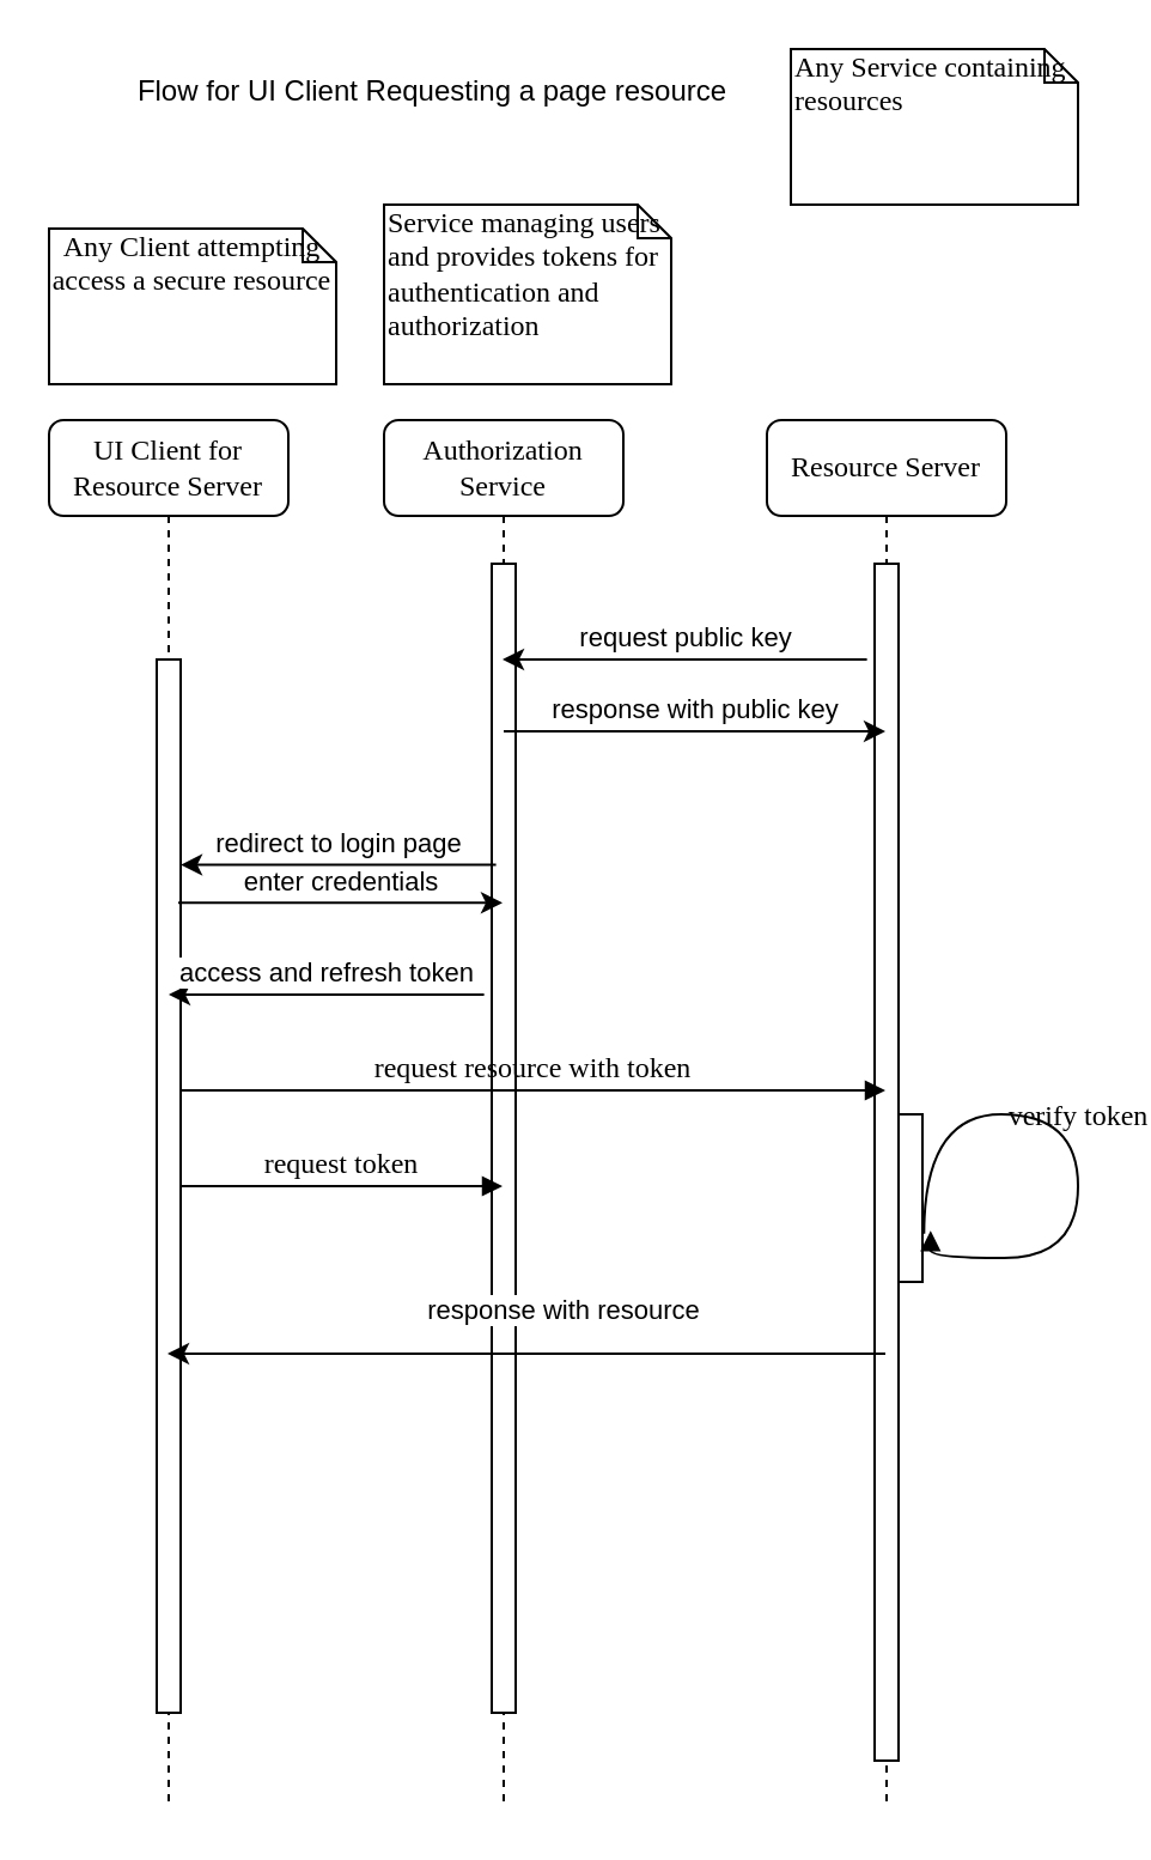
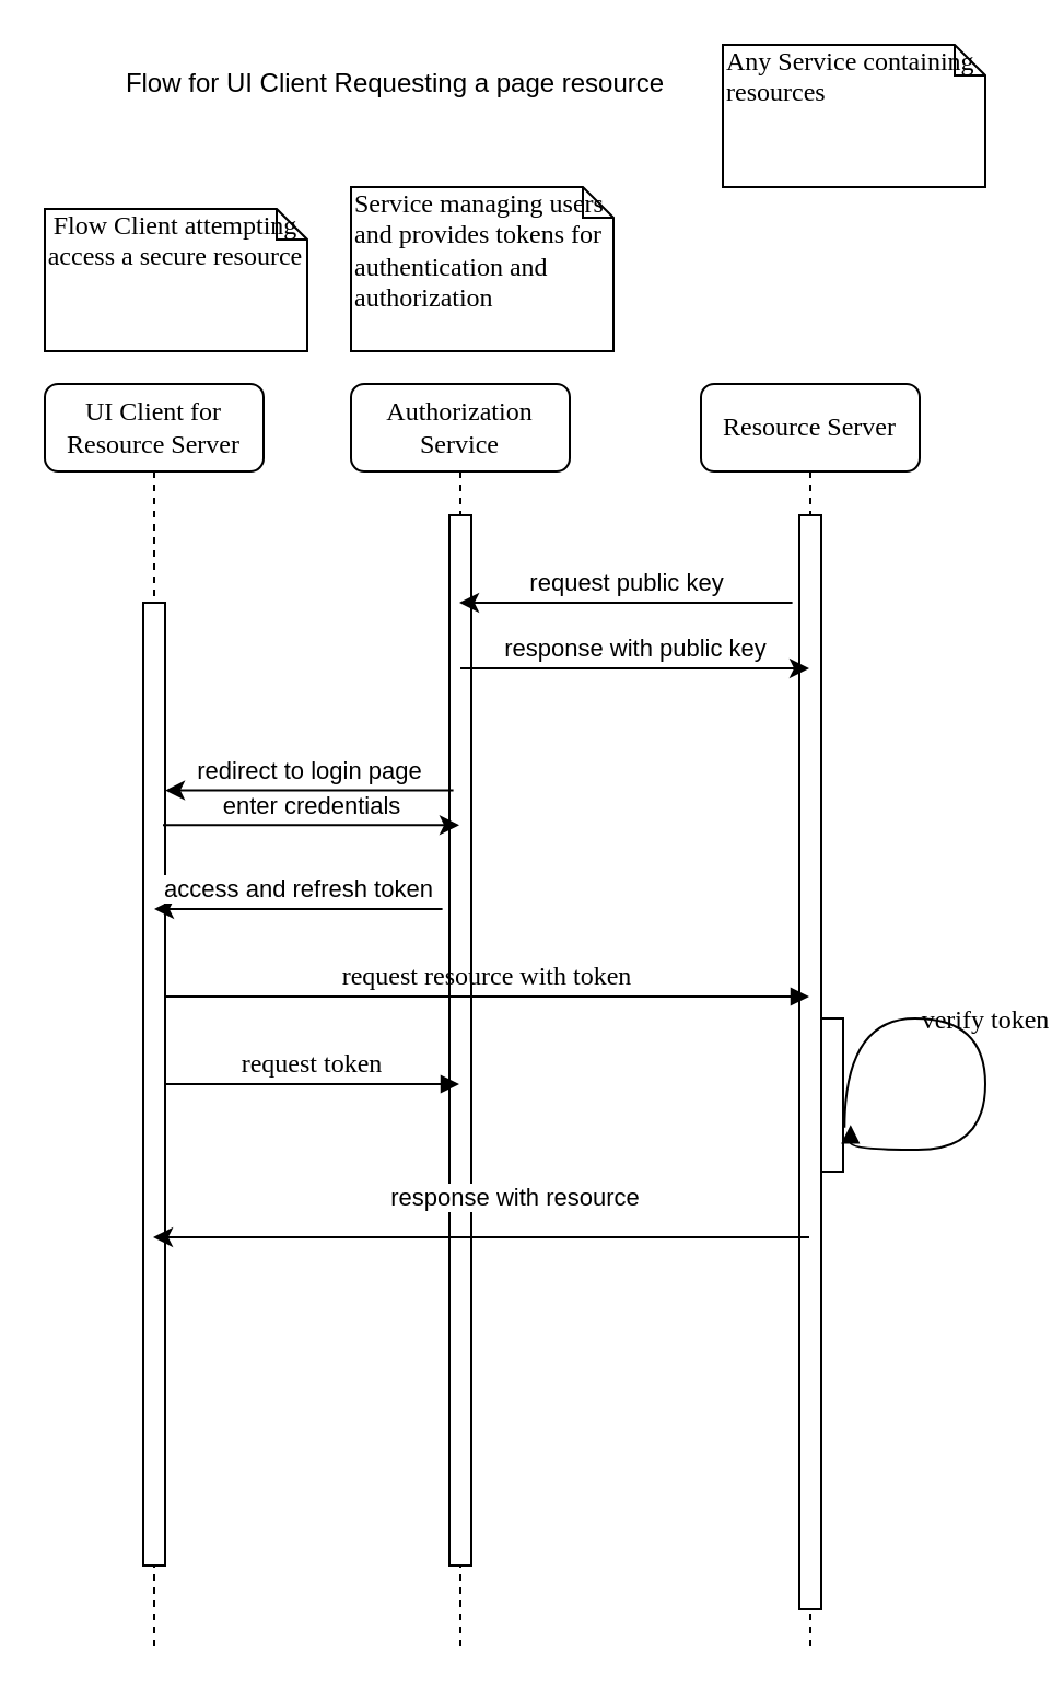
- <mxCell id="12" value="Any Client attempting access a secure resource" style="shape=note;whiteSpace=wrap;html=1;size=14;verticalAlign=top;align=center;spacingTop=-6;rounded=0;shadow=0;comic=0;labelBackgroundColor=none;strokeWidth=1;fontFamily=Verdana;fontSize=12" vertex="1" parent="1"><mxGeometry x="20" y="95" width="120" height="65" as="geometry" /></mxCell>
+ <mxCell id="12" value="Flow Client attempting access a secure resource" style="shape=note;whiteSpace=wrap;html=1;size=14;verticalAlign=top;align=center;spacingTop=-6;rounded=0;shadow=0;comic=0;labelBackgroundColor=none;strokeWidth=1;fontFamily=Verdana;fontSize=12" vertex="1" parent="1"><mxGeometry x="20" y="95" width="120" height="65" as="geometry" /></mxCell>
